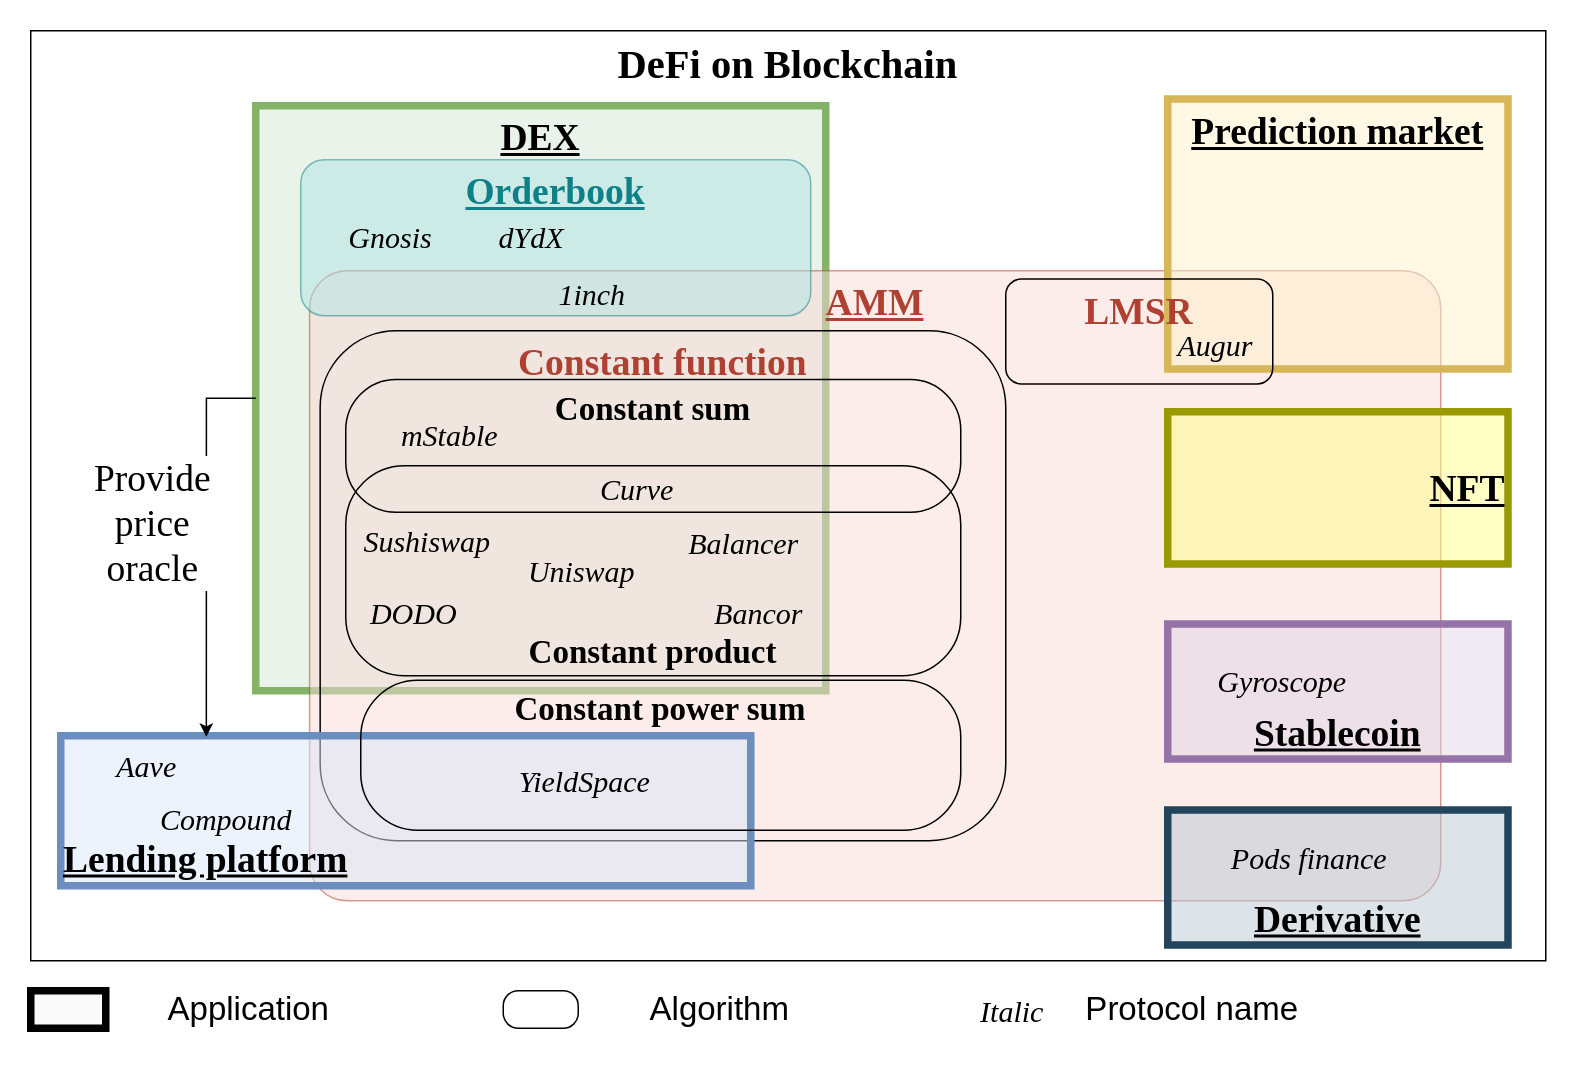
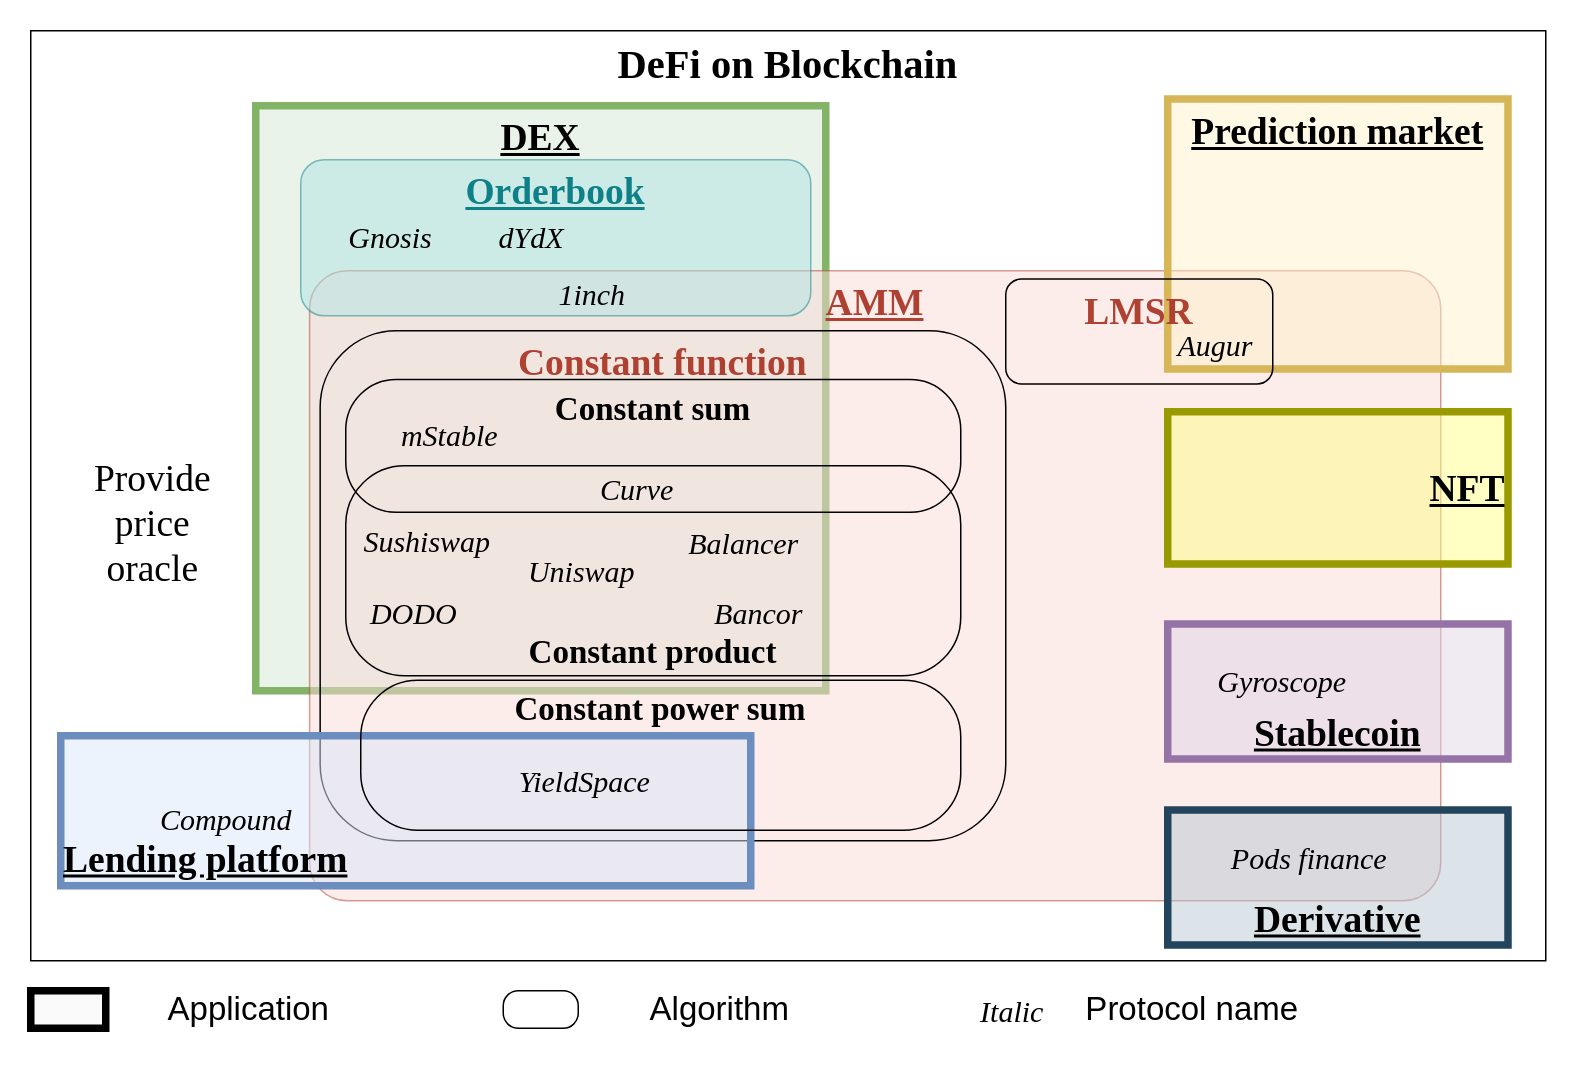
- <mxCell id="9" style="edgeStyle=orthogonalEdgeStyle;rounded=0;orthogonalLoop=1;jettySize=auto;html=1;exitX=0;exitY=0.5;exitDx=0;exitDy=0;entryX=0.211;entryY=0.007;entryDx=0;entryDy=0;fontColor=#000000;fontFamily=Times New Roman;fontSize=25;entryPerimeter=0;" parent="1" source="3" target="8" edge="1"><mxGeometry x="10" y="-1110" as="geometry" /></mxCell>
- <mxCell id="31" value="Aave" style="text;html=1;align=center;verticalAlign=middle;resizable=0;points=[];autosize=1;strokeColor=none;fillColor=none;fontColor=#000000;fontStyle=2;fontFamily=Times New Roman;fontSize=20;" parent="1" vertex="1"><mxGeometry x="66.613" y="495" width="60" height="30" as="geometry" /></mxCell>
